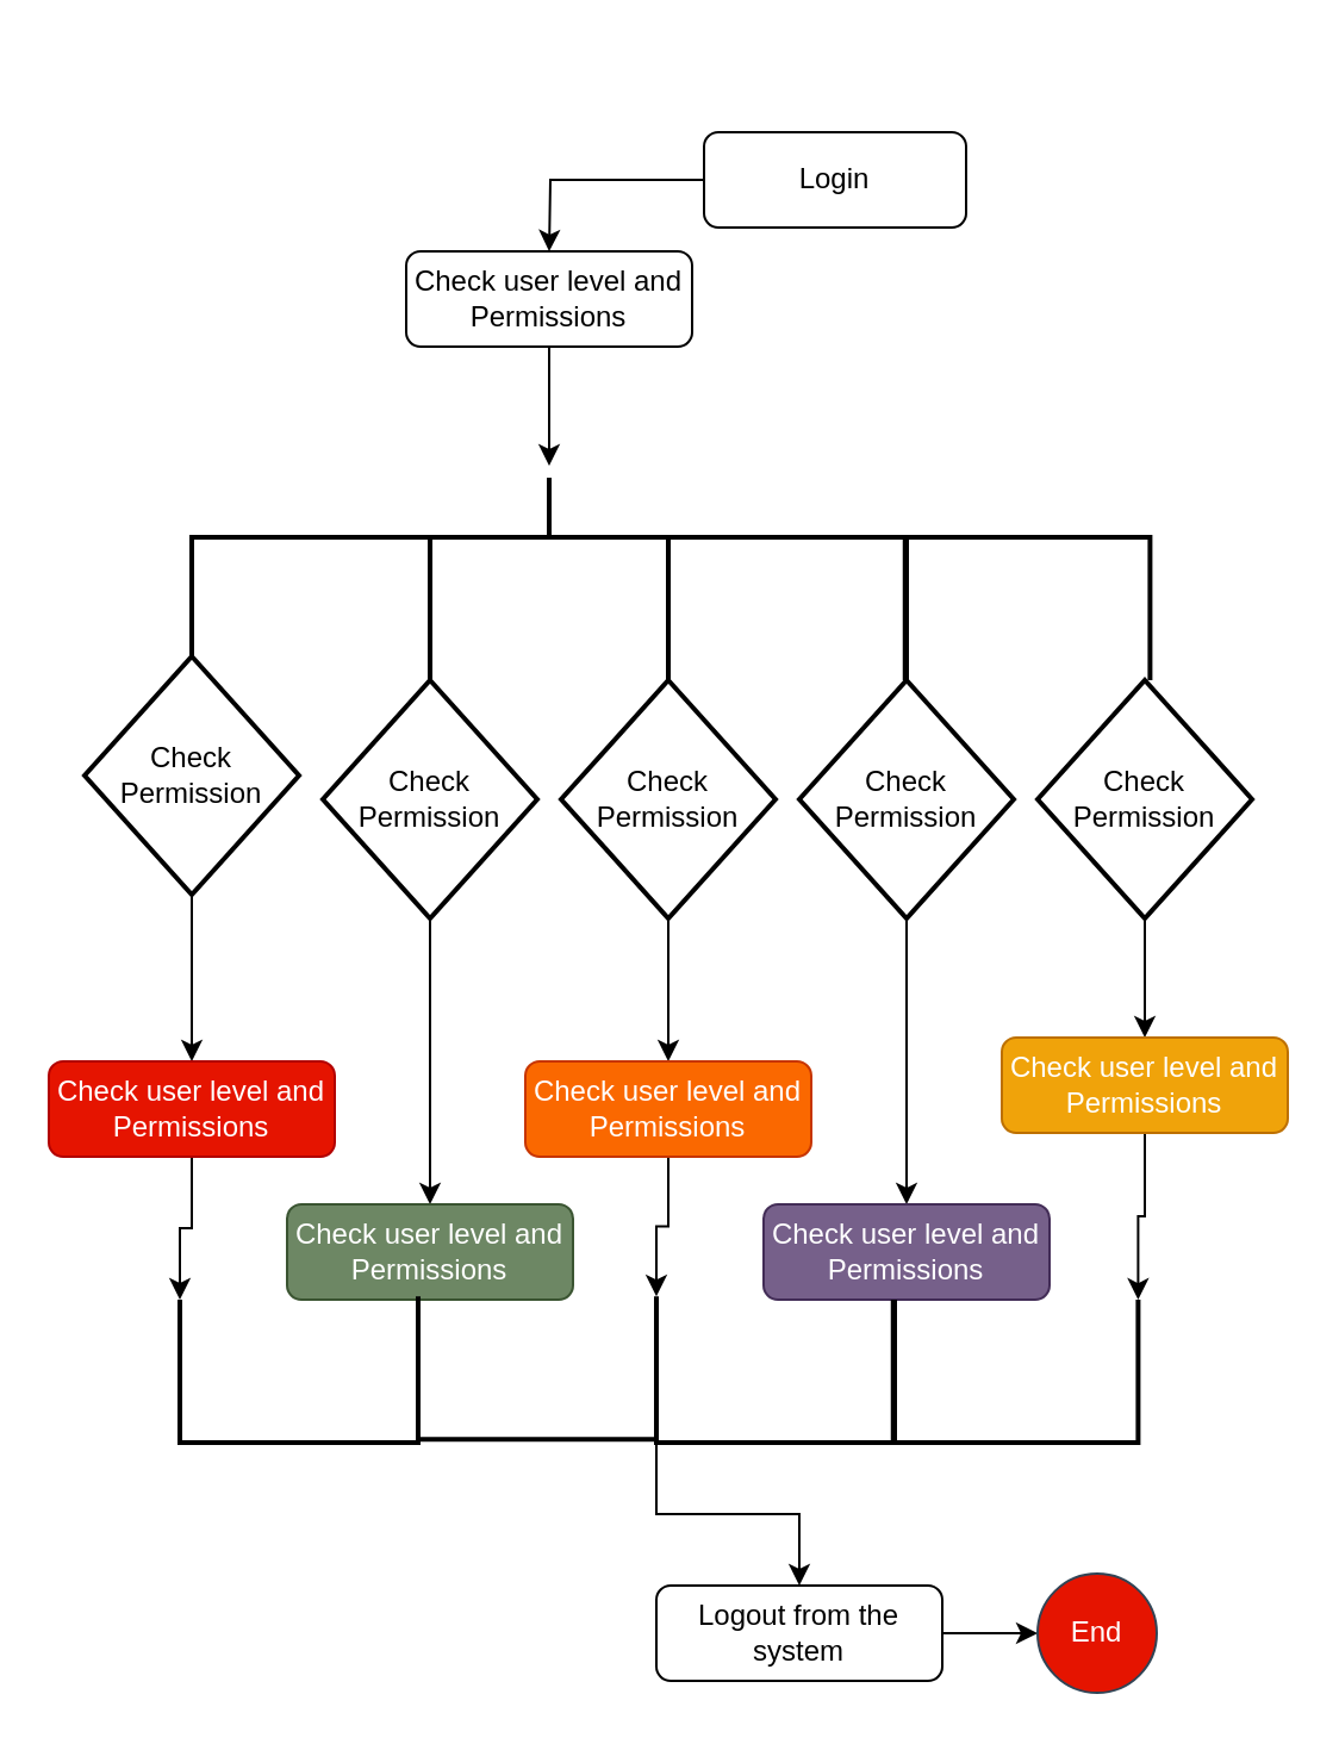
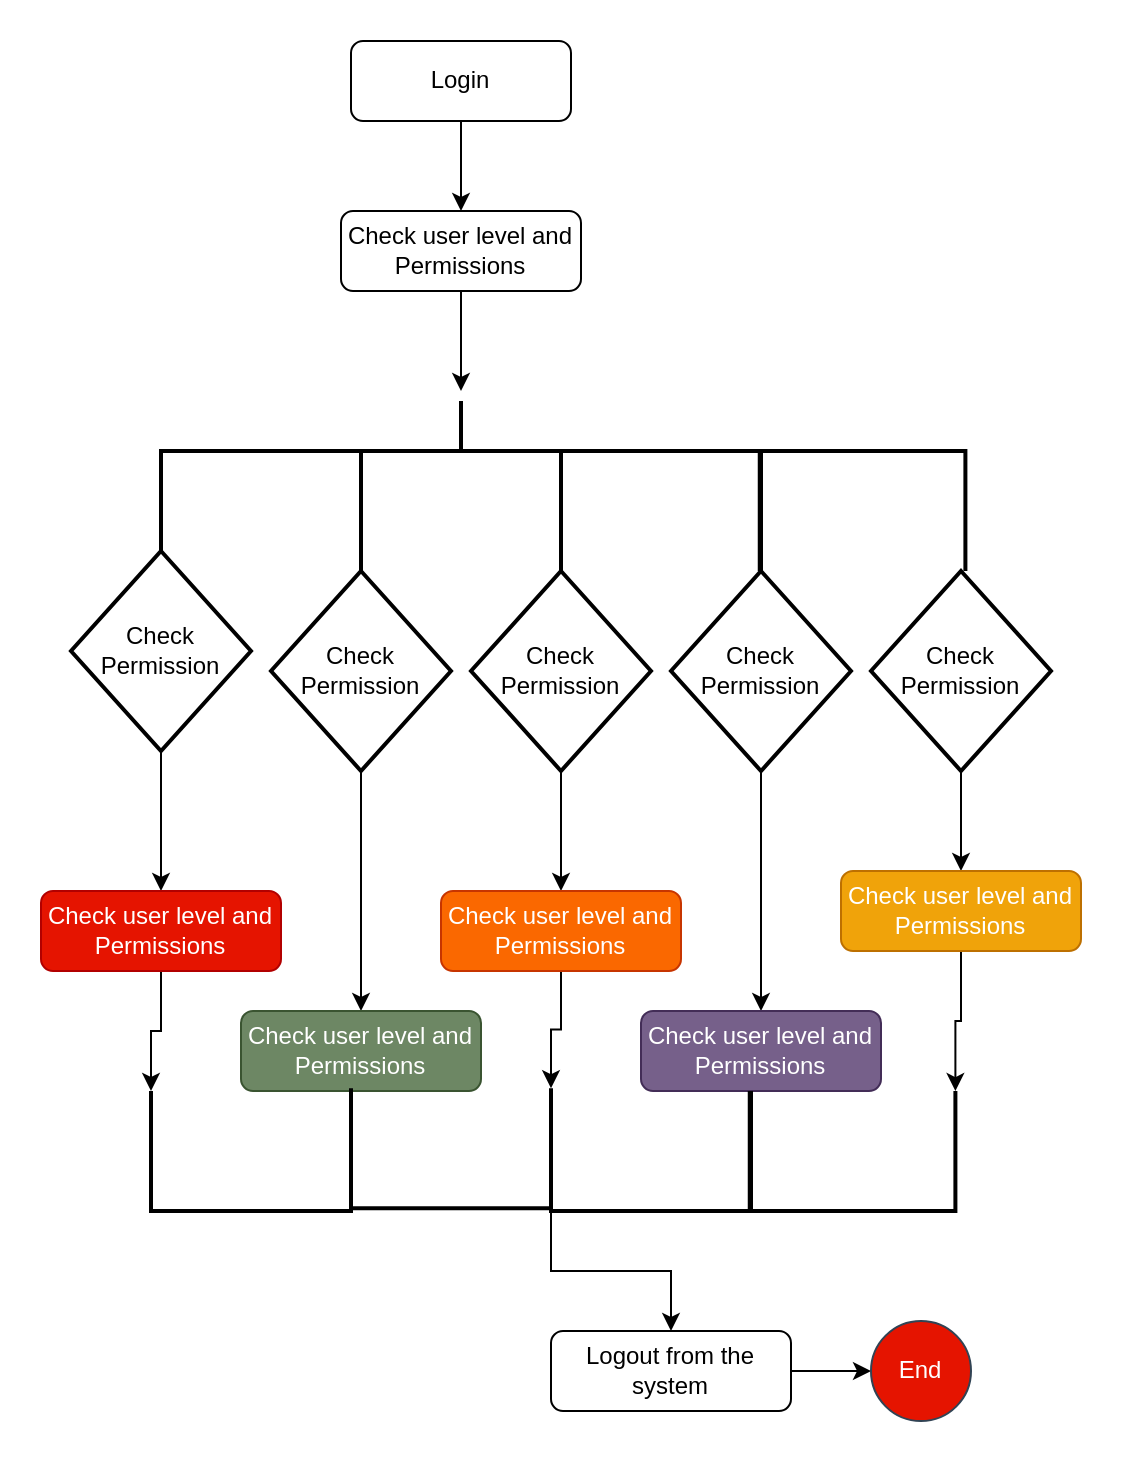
- <mxCell id="3" value="Login" style="rounded=1;whiteSpace=wrap;html=1;" vertex="1" parent="1"><mxGeometry x="295" y="55" width="110" height="40" as="geometry" /></mxCell>
+ <mxCell id="3" value="Login" style="rounded=1;whiteSpace=wrap;html=1;" vertex="1" parent="1"><mxGeometry x="175" y="20" width="110" height="40" as="geometry" /></mxCell>
